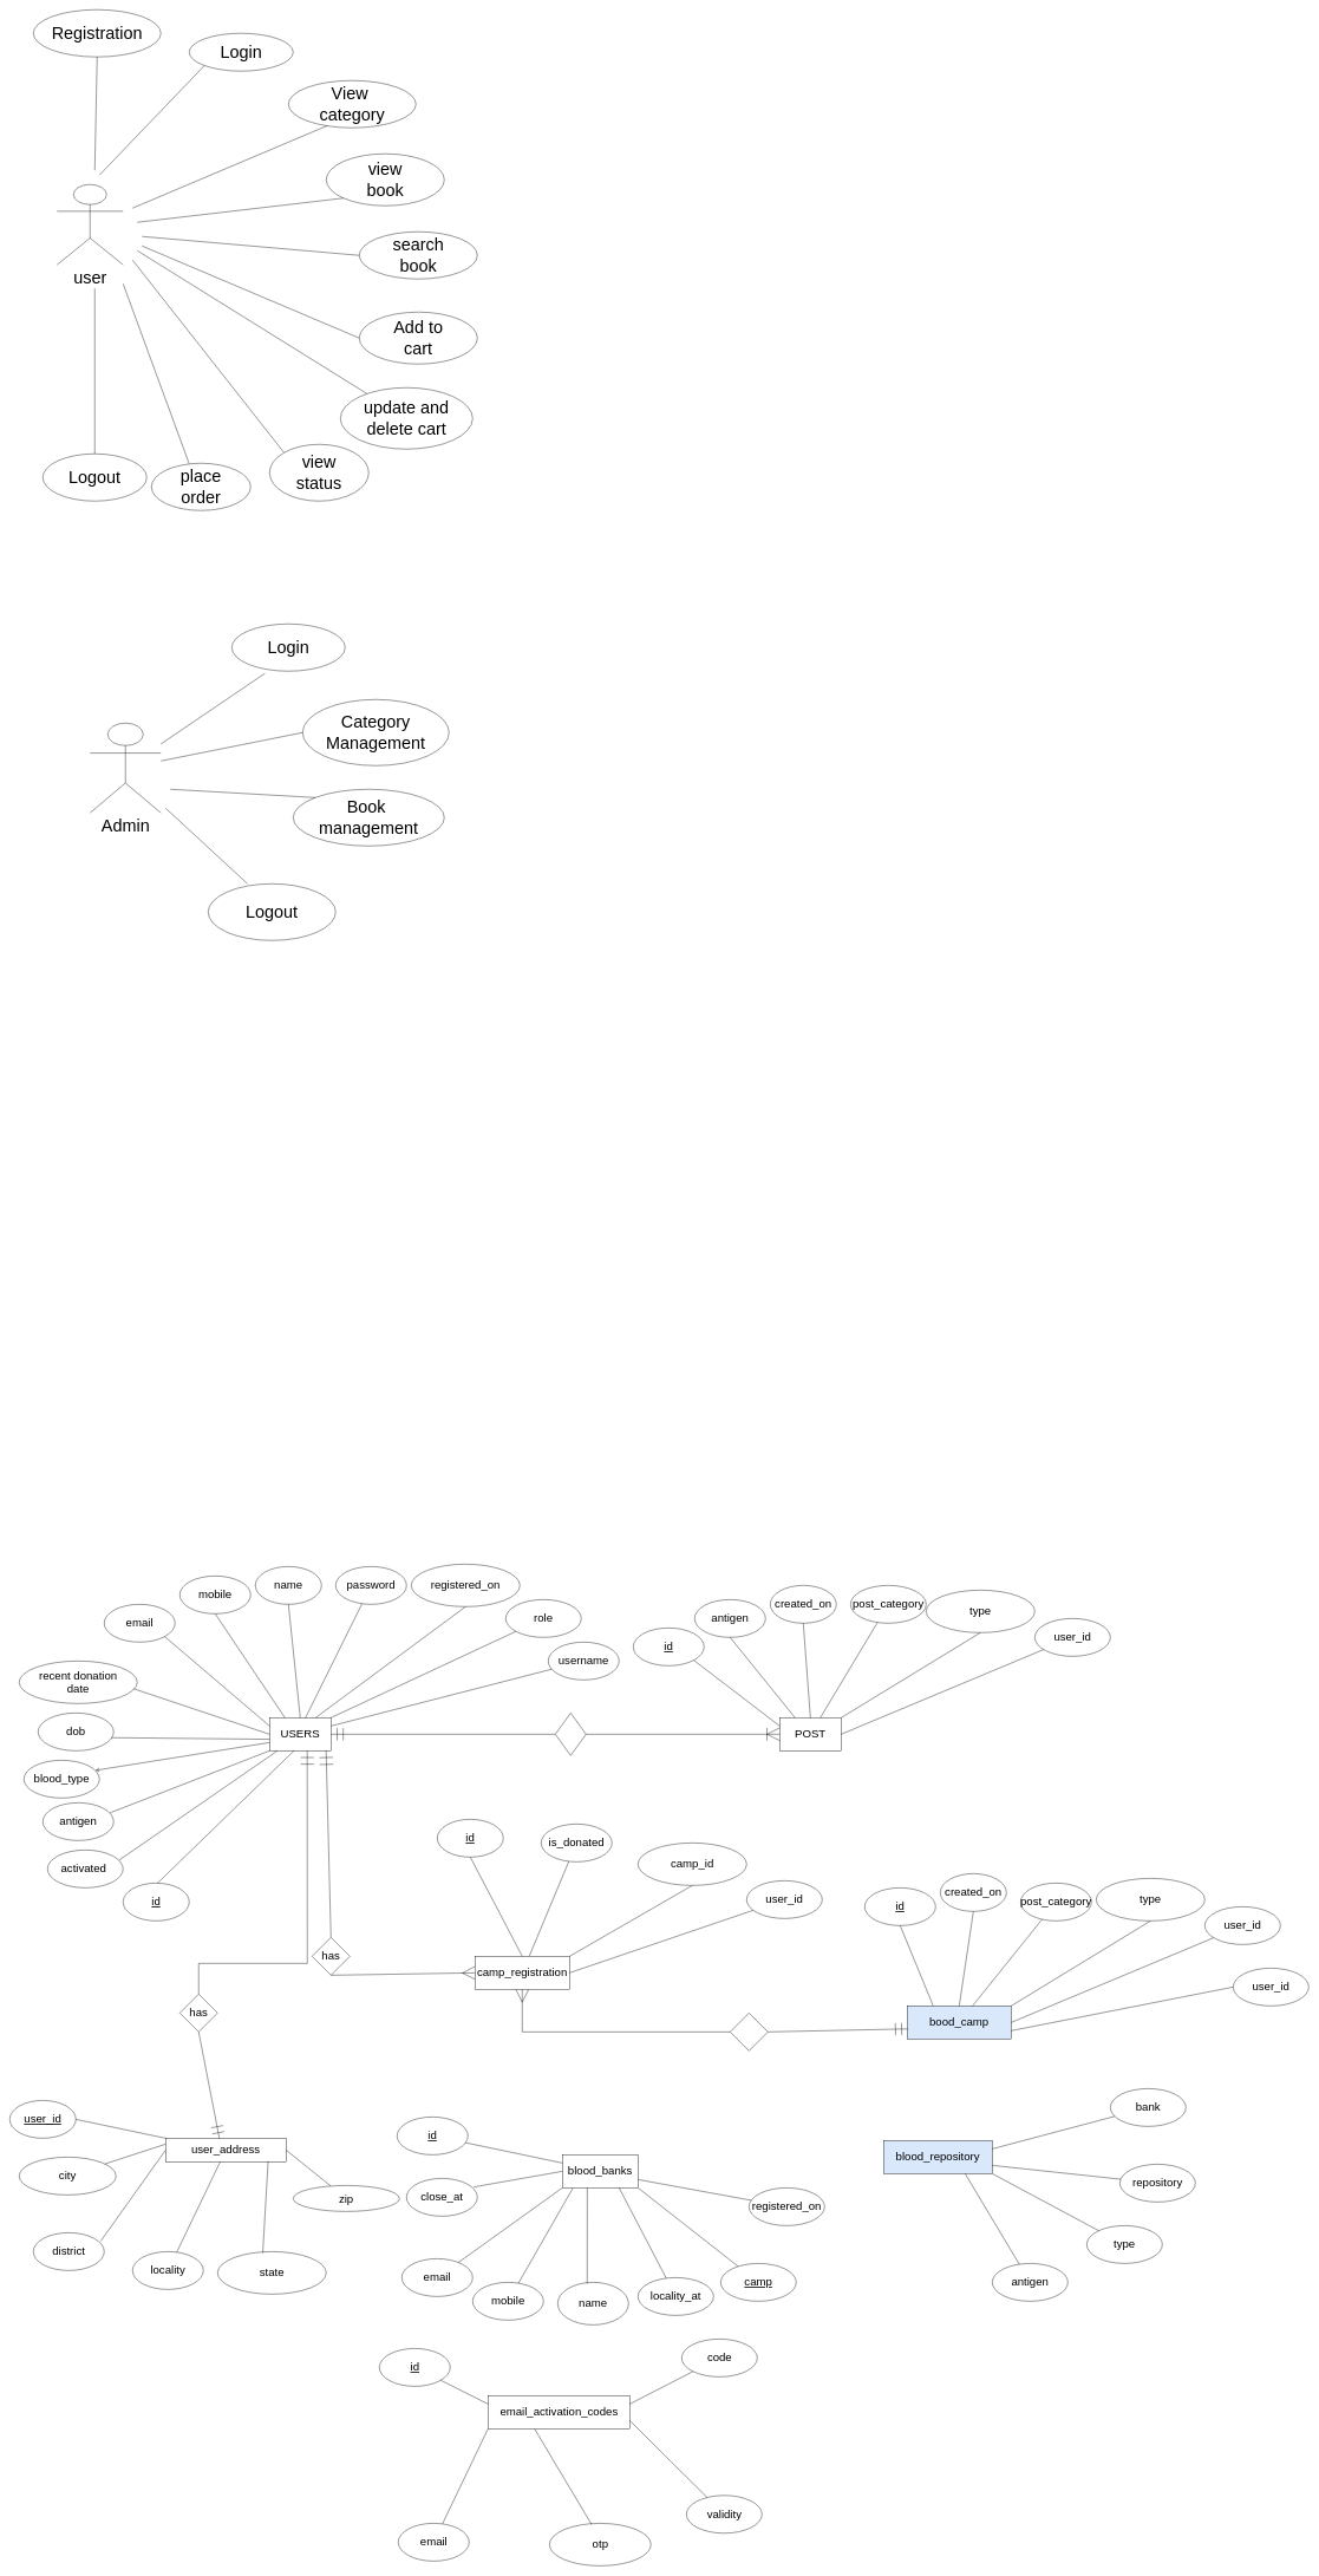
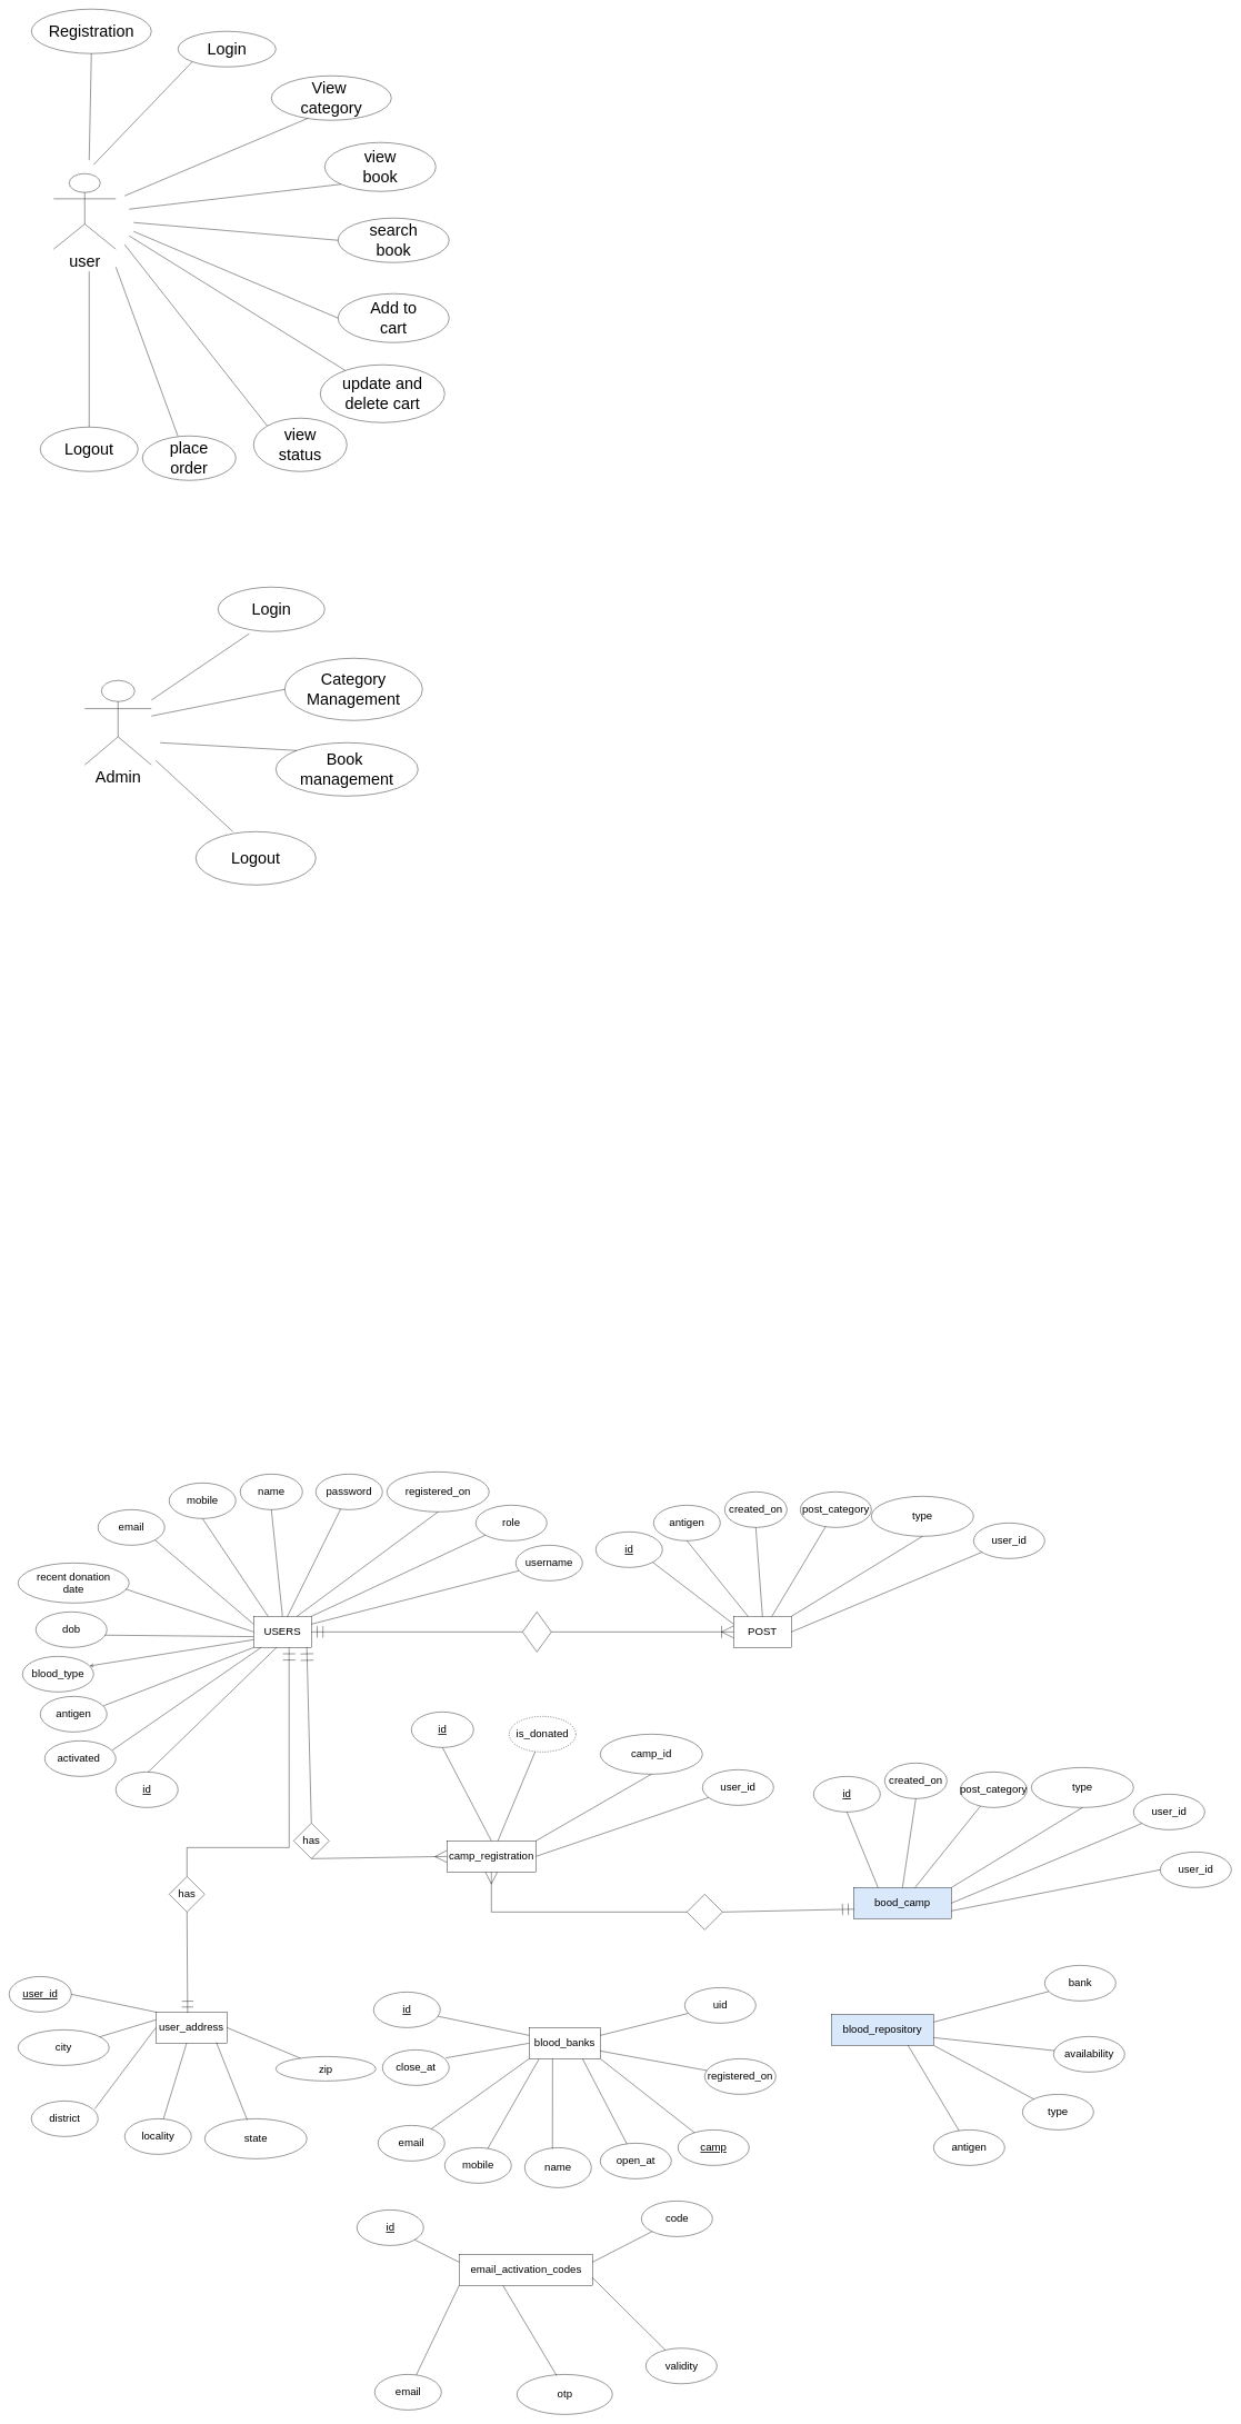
- <mxCell id="17" value="&lt;font style=&quot;font-size: 36px;&quot;&gt;view&lt;br&gt;book&lt;/font&gt;" style="ellipse;whiteSpace=wrap;html=1;" parent="1" vertex="1"><mxGeometry x="690" y="325" width="250" height="110" as="geometry" /></mxCell>
+ <mxCell id="17" value="&lt;font style=&quot;font-size: 36px;&quot;&gt;view&lt;br&gt;book&lt;/font&gt;" style="ellipse;whiteSpace=wrap;html=1;" parent="1" vertex="1"><mxGeometry x="730" y="320" width="250" height="110" as="geometry" /></mxCell>
- <mxCell id="86" value="&lt;font style=&quot;font-size: 24px;&quot;&gt;is_donated&lt;/font&gt;" style="ellipse;whiteSpace=wrap;html=1;" vertex="1" parent="1"><mxGeometry x="1145" y="3860" width="150" height="80" as="geometry" /></mxCell>
+ <mxCell id="86" value="&lt;font style=&quot;font-size: 24px;&quot;&gt;is_donated&lt;/font&gt;" style="ellipse;whiteSpace=wrap;html=1;dashed=1;" vertex="1" parent="1"><mxGeometry x="1145" y="3860" width="150" height="80" as="geometry" /></mxCell>
+ <mxCell id="124" value="&lt;font style=&quot;font-size: 24px;&quot;&gt;uid&lt;/font&gt;" style="ellipse;whiteSpace=wrap;html=1;" vertex="1" parent="1"><mxGeometry x="1540" y="4470" width="160" height="80" as="geometry" /></mxCell>
- <mxCell id="72" value="&lt;font style=&quot;font-size: 24px;&quot;&gt;user_address&lt;/font&gt;" style="rounded=0;whiteSpace=wrap;html=1;" vertex="1" parent="1"><mxGeometry x="350" y="4525" width="255" height="50" as="geometry" /></mxCell>
+ <mxCell id="72" value="&lt;font style=&quot;font-size: 24px;&quot;&gt;user_address&lt;/font&gt;" style="rounded=0;whiteSpace=wrap;html=1;" vertex="1" parent="1"><mxGeometry x="350" y="4525" width="160" height="70" as="geometry" /></mxCell>
+ <mxCell id="125" value="" style="endArrow=none;html=1;rounded=0;exitX=1;exitY=0.25;exitDx=0;exitDy=0;" edge="1" parent="1" target="124" source="107"><mxGeometry width="50" height="50" relative="1" as="geometry"><mxPoint x="1380" y="4516.5" as="sourcePoint" /><mxPoint x="2275" y="4373.5" as="targetPoint" /></mxGeometry></mxCell>
- <mxCell id="131" value="&lt;font style=&quot;font-size: 24px;&quot;&gt;repository&lt;/font&gt;" style="ellipse;whiteSpace=wrap;html=1;" vertex="1" parent="1"><mxGeometry x="2370" y="4580" width="160" height="80" as="geometry" /></mxCell>
+ <mxCell id="131" value="&lt;font style=&quot;font-size: 24px;&quot;&gt;availability&lt;/font&gt;" style="ellipse;whiteSpace=wrap;html=1;" vertex="1" parent="1"><mxGeometry x="2370" y="4580" width="160" height="80" as="geometry" /></mxCell>
- <mxCell id="116" value="&lt;font style=&quot;font-size: 24px;&quot;&gt;locality_at&lt;/font&gt;" style="ellipse;whiteSpace=wrap;html=1;" vertex="1" parent="1"><mxGeometry x="1350" y="4820" width="160" height="80" as="geometry" /></mxCell>
+ <mxCell id="116" value="&lt;font style=&quot;font-size: 24px;&quot;&gt;open_at&lt;/font&gt;" style="ellipse;whiteSpace=wrap;html=1;" vertex="1" parent="1"><mxGeometry x="1350" y="4820" width="160" height="80" as="geometry" /></mxCell>
